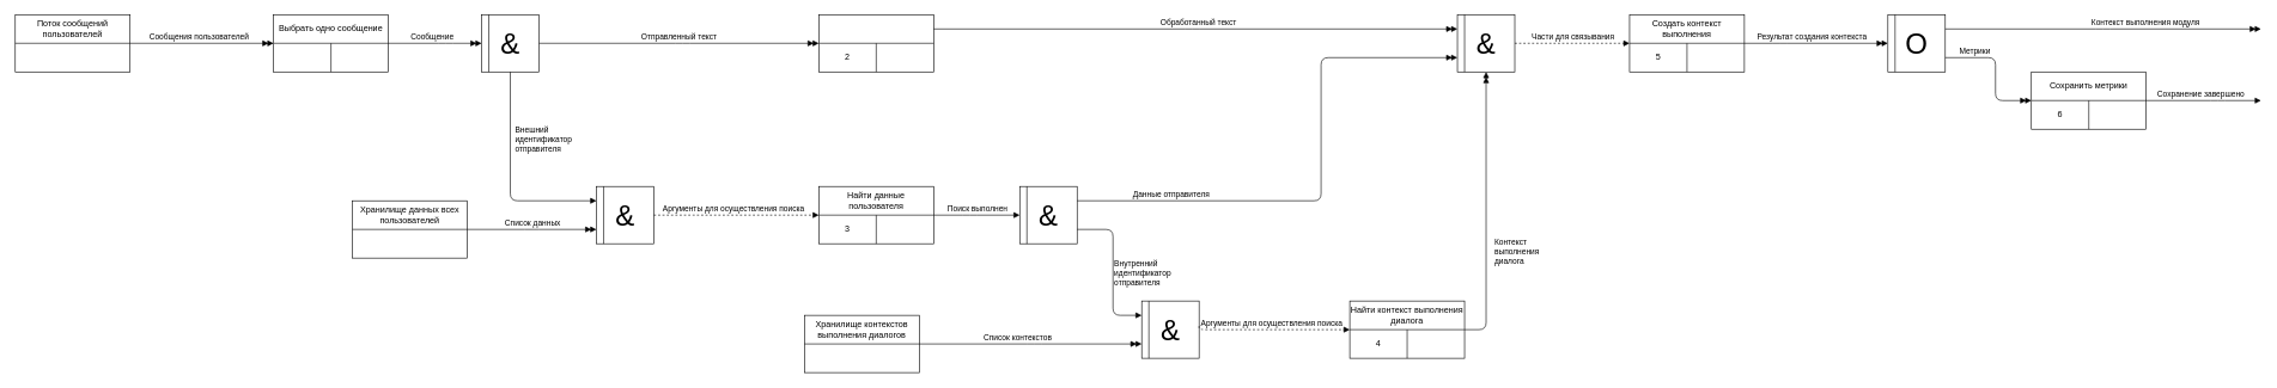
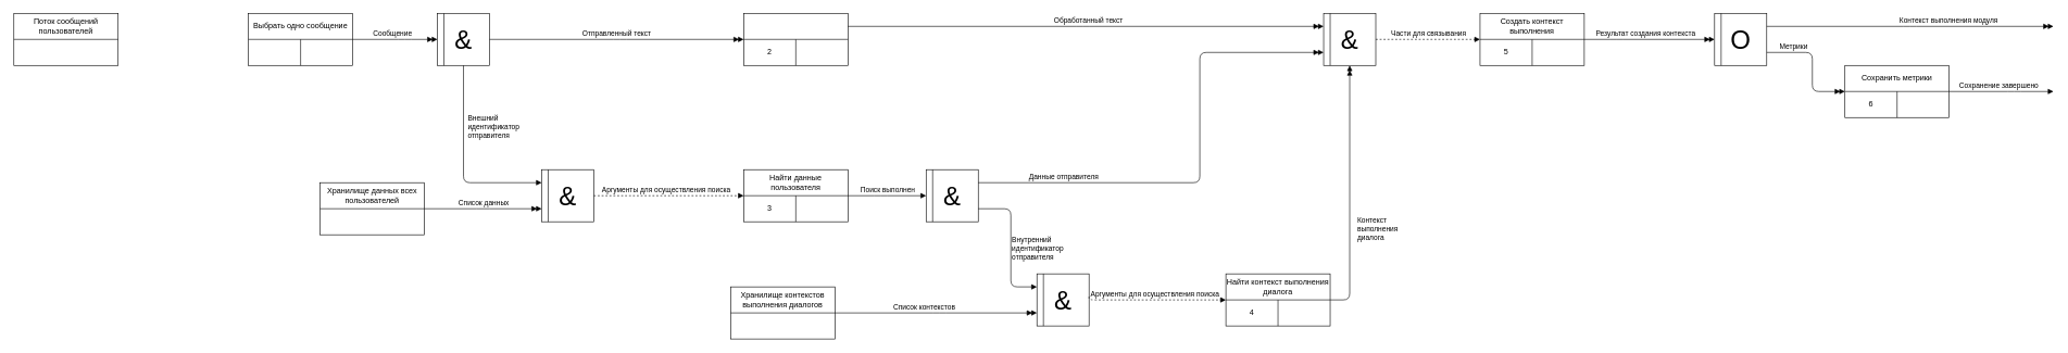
- <mxCell id="71" value="" style="endArrow=doubleBlock;html=1;rounded=1;edgeStyle=orthogonalEdgeStyle;endFill=1;exitX=1;exitY=1;exitDx=0;exitDy=0;entryX=0;entryY=1;entryDx=0;entryDy=0;" parent="1" source="5" target="105" edge="1"><mxGeometry width="50" height="50" relative="1" as="geometry"><mxPoint x="145" y="160" as="sourcePoint" /><mxPoint x="-145" y="-80" as="targetPoint" /><Array as="points"><mxPoint x="180" y="60" /></Array></mxGeometry></mxCell>
- <mxCell id="72" value="Сообщения пользователей" style="edgeLabel;html=1;align=center;verticalAlign=middle;resizable=0;points=[];" parent="71" vertex="1" connectable="0"><mxGeometry x="-0.544" y="4" relative="1" as="geometry"><mxPoint x="50" y="-6" as="offset" /></mxGeometry></mxCell>
